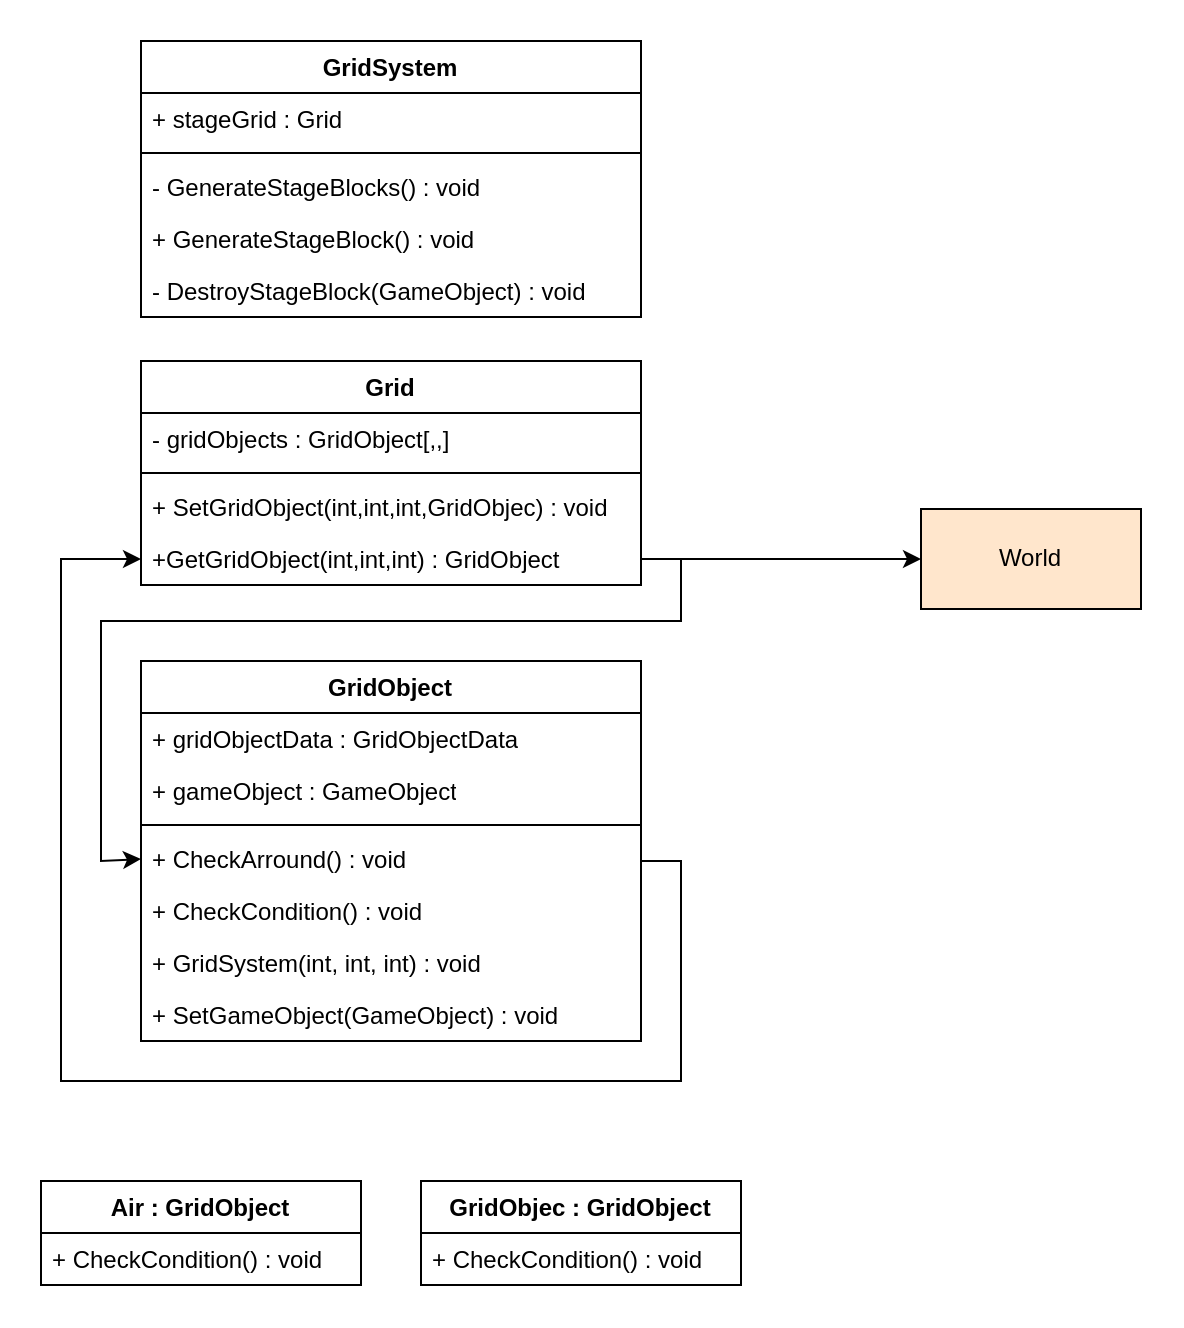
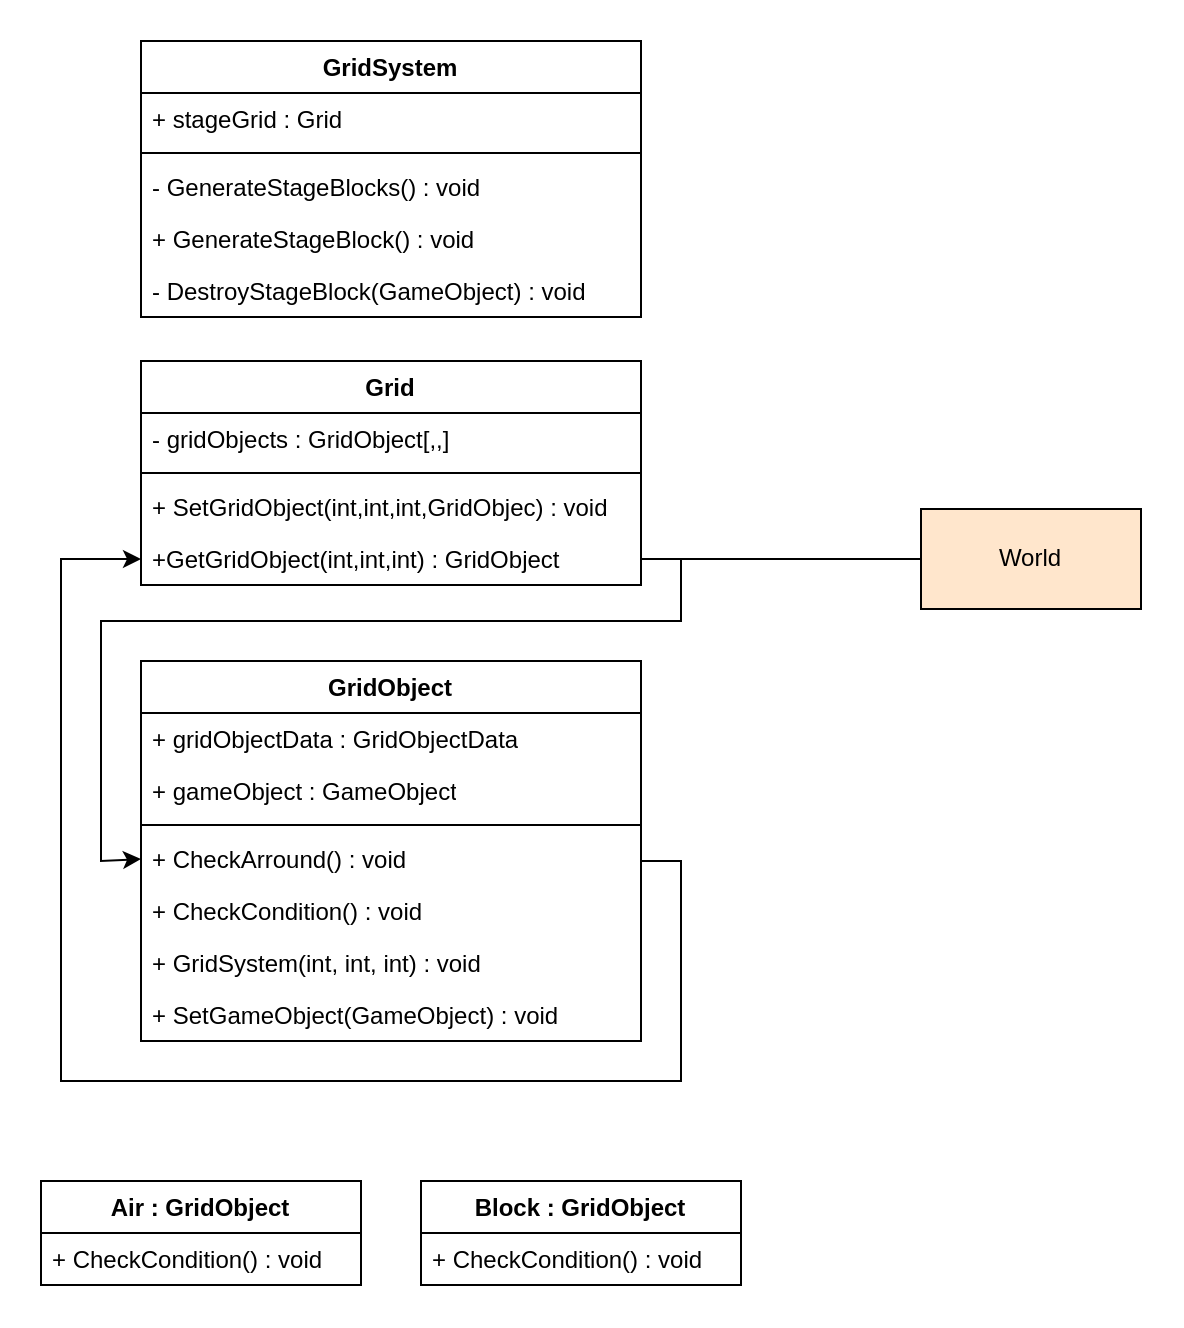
- <mxCell id="24" style="edgeStyle=orthogonalEdgeStyle;rounded=0;orthogonalLoop=1;jettySize=auto;html=1;entryX=0;entryY=0.5;entryDx=0;entryDy=0;" edge="1" parent="1" source="12" target="23"><mxGeometry relative="1" as="geometry" /></mxCell>
+ <mxCell id="24" style="edgeStyle=orthogonalEdgeStyle;rounded=0;orthogonalLoop=1;jettySize=auto;html=1;entryX=0;entryY=0.5;entryDx=0;entryDy=0;endArrow=none;" edge="1" parent="1" source="12" target="23"><mxGeometry relative="1" as="geometry" /></mxCell>
- <mxCell id="25" value="GridObjec : GridObject" style="swimlane;fontStyle=1;align=center;verticalAlign=top;childLayout=stackLayout;horizontal=1;startSize=26;horizontalStack=0;resizeParent=1;resizeParentMax=0;resizeLast=0;collapsible=1;marginBottom=0;whiteSpace=wrap;html=1;" vertex="1" parent="1"><mxGeometry x="210" y="590" width="160" height="52" as="geometry" /></mxCell>
+ <mxCell id="25" value="Block : GridObject" style="swimlane;fontStyle=1;align=center;verticalAlign=top;childLayout=stackLayout;horizontal=1;startSize=26;horizontalStack=0;resizeParent=1;resizeParentMax=0;resizeLast=0;collapsible=1;marginBottom=0;whiteSpace=wrap;html=1;" vertex="1" parent="1"><mxGeometry x="210" y="590" width="160" height="52" as="geometry" /></mxCell>
